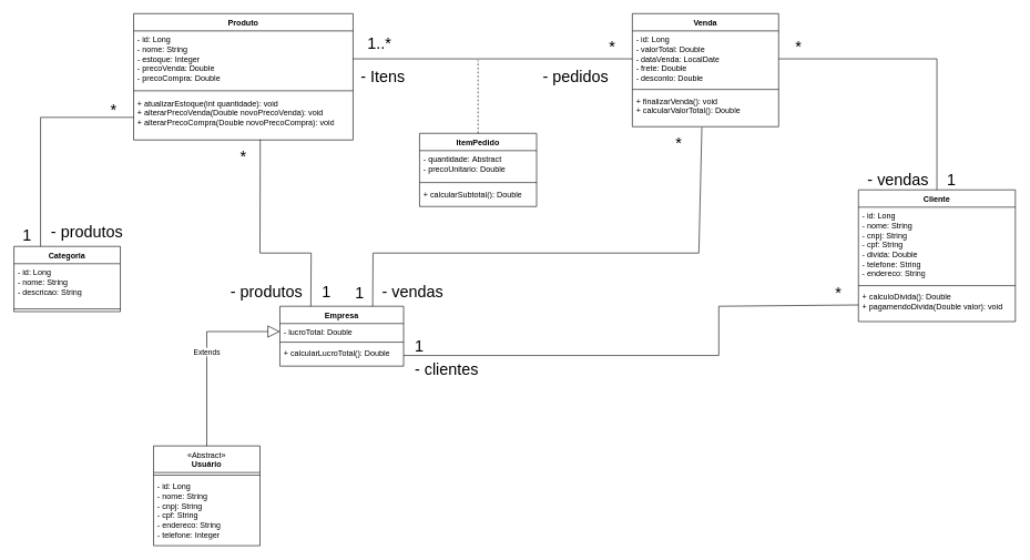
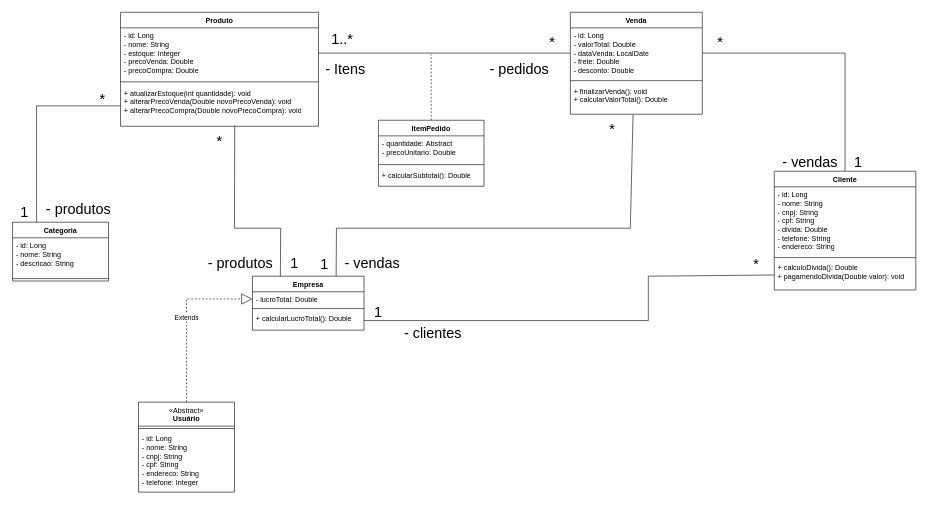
- <mxCell id="37" value="Extends" style="endArrow=block;endSize=16;endFill=0;html=1;rounded=0;entryX=0;entryY=0.5;entryDx=0;entryDy=0;exitX=0.5;exitY=0;exitDx=0;exitDy=0;" parent="1" source="18" target="11" edge="1"><mxGeometry width="160" relative="1" as="geometry"><mxPoint x="560" y="470" as="sourcePoint" /><mxPoint x="720" y="470" as="targetPoint" /><Array as="points"><mxPoint x="310" y="498" /></Array></mxGeometry></mxCell>
+ <mxCell id="37" value="Extends" style="endArrow=block;endSize=16;endFill=0;html=1;rounded=0;entryX=0;entryY=0.5;entryDx=0;entryDy=0;exitX=0.5;exitY=0;exitDx=0;exitDy=0;dashed=1;" parent="1" source="18" target="11" edge="1"><mxGeometry width="160" relative="1" as="geometry"><mxPoint x="560" y="470" as="sourcePoint" /><mxPoint x="720" y="470" as="targetPoint" /><Array as="points"><mxPoint x="310" y="498" /></Array></mxGeometry></mxCell>
- <mxCell id="54" value="&lt;font style=&quot;font-size: 24px;&quot;&gt;- clientes&lt;/font&gt;" style="text;html=1;whiteSpace=wrap;strokeColor=none;fillColor=none;align=center;verticalAlign=middle;rounded=0;" parent="1" vertex="1"><mxGeometry x="606" y="540" width="130" height="30" as="geometry" /></mxCell>
+ <mxCell id="54" value="&lt;font style=&quot;font-size: 24px;&quot;&gt;- clientes&lt;/font&gt;" style="text;html=1;whiteSpace=wrap;strokeColor=none;fillColor=none;align=center;verticalAlign=middle;rounded=0;" parent="1" vertex="1"><mxGeometry x="656" y="540" width="130" height="30" as="geometry" /></mxCell>
